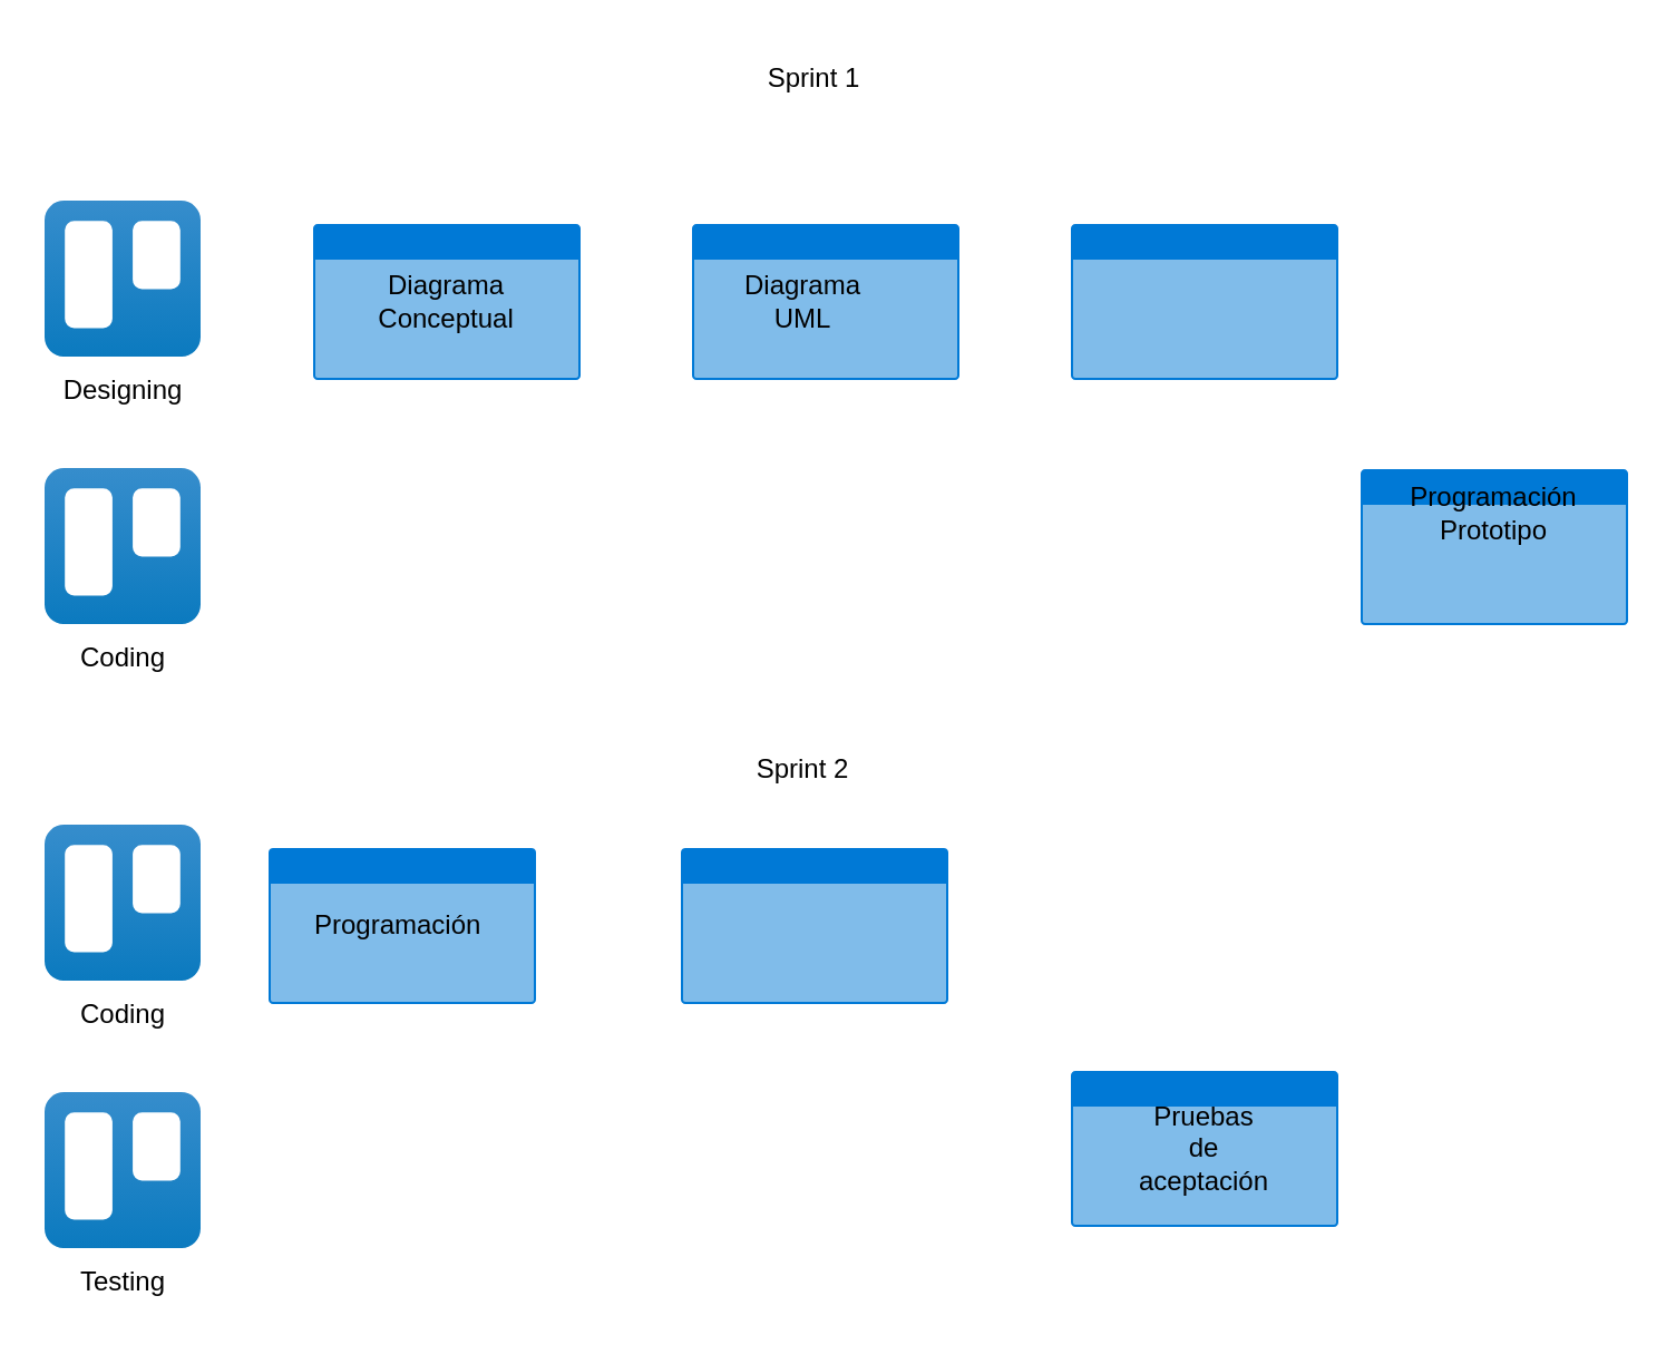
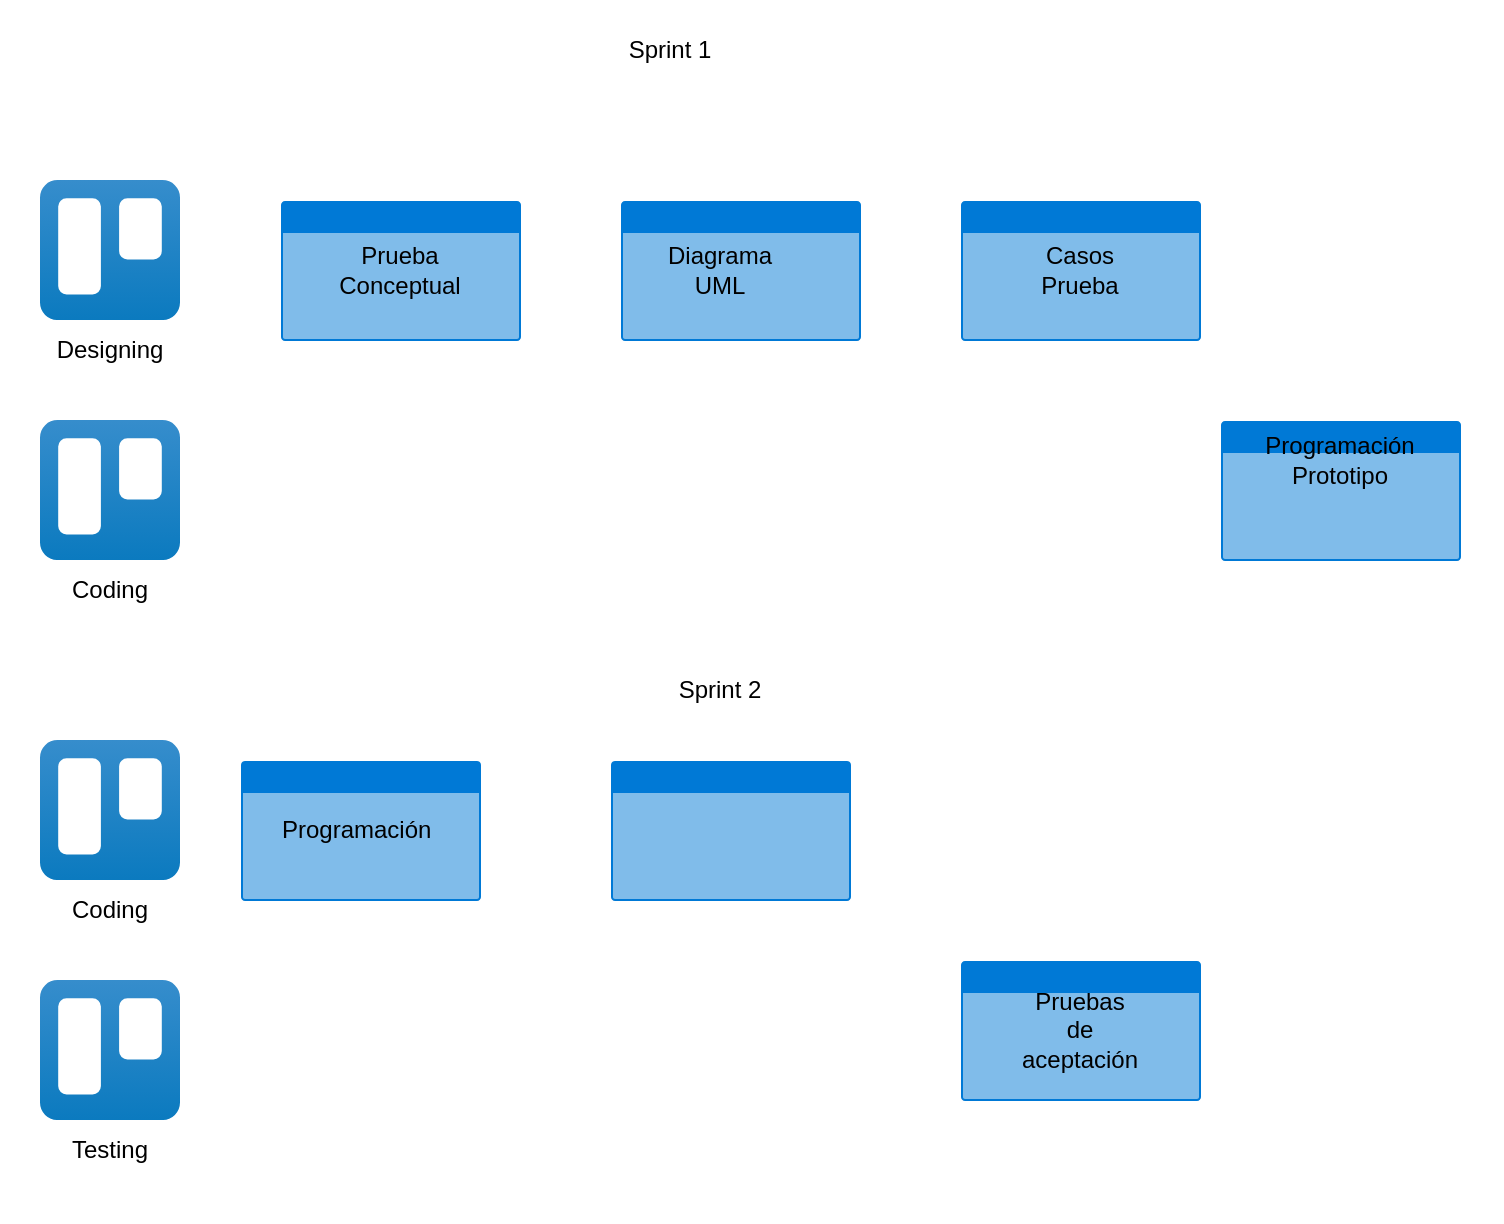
- <mxCell id="2" value="Sprint 1" style="text;html=1;strokeColor=none;fillColor=none;align=center;verticalAlign=middle;whiteSpace=wrap;rounded=0;" vertex="1" parent="1"><mxGeometry x="335" y="20" width="60" height="30" as="geometry" /></mxCell>
+ <mxCell id="2" value="Sprint 1" style="text;html=1;strokeColor=none;fillColor=none;align=center;verticalAlign=middle;whiteSpace=wrap;rounded=0;" vertex="1" parent="1"><mxGeometry x="305" y="10" width="60" height="30" as="geometry" /></mxCell>
- <mxCell id="8" value="Diagrama Conceptual" style="text;html=1;strokeColor=none;fillColor=none;align=center;verticalAlign=middle;whiteSpace=wrap;rounded=0;" vertex="1" parent="1"><mxGeometry x="170" y="120" width="60" height="30" as="geometry" /></mxCell>
+ <mxCell id="8" value="Prueba Conceptual" style="text;html=1;strokeColor=none;fillColor=none;align=center;verticalAlign=middle;whiteSpace=wrap;rounded=0;" vertex="1" parent="1"><mxGeometry x="170" y="120" width="60" height="30" as="geometry" /></mxCell>
+ <mxCell id="12" value="Casos Prueba" style="text;html=1;strokeColor=none;fillColor=none;align=center;verticalAlign=middle;whiteSpace=wrap;rounded=0;" vertex="1" parent="1"><mxGeometry x="510" y="120" width="60" height="30" as="geometry" /></mxCell>
